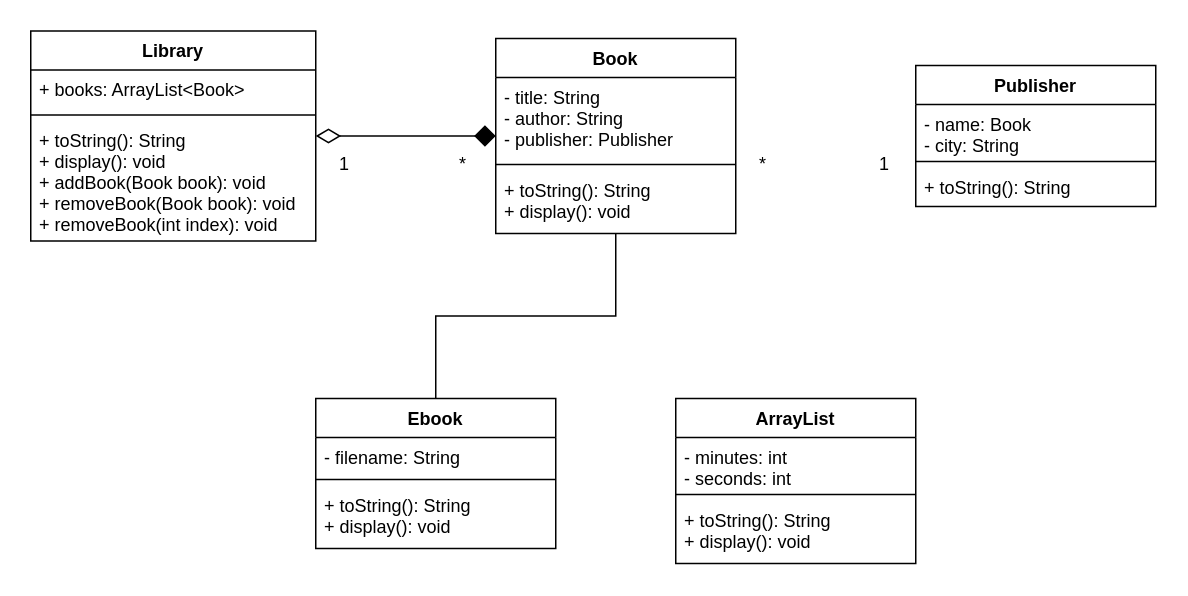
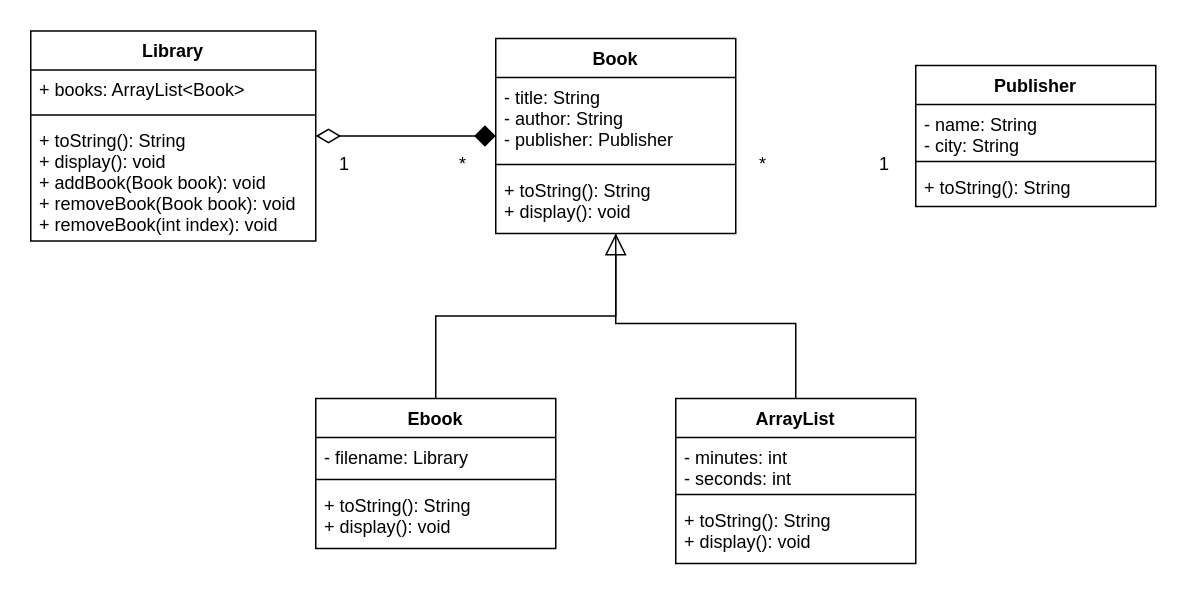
- <mxCell id="17" value="- name: Book&#10;- city: String&#10;&#10;" style="text;strokeColor=none;fillColor=none;align=left;verticalAlign=top;spacingLeft=4;spacingRight=4;overflow=hidden;rotatable=0;points=[[0,0.5],[1,0.5]];portConstraint=eastwest;" vertex="1" parent="16"><mxGeometry y="26" width="160" height="34" as="geometry" /></mxCell>
+ <mxCell id="17" value="- name: String&#10;- city: String&#10;&#10;" style="text;strokeColor=none;fillColor=none;align=left;verticalAlign=top;spacingLeft=4;spacingRight=4;overflow=hidden;rotatable=0;points=[[0,0.5],[1,0.5]];portConstraint=eastwest;" vertex="1" parent="16"><mxGeometry y="26" width="160" height="34" as="geometry" /></mxCell>
+ <mxCell id="11" style="edgeStyle=orthogonalEdgeStyle;rounded=0;orthogonalLoop=1;jettySize=auto;html=1;exitX=0.5;exitY=0;exitDx=0;exitDy=0;strokeWidth=1;endArrow=block;endFill=0;endSize=12;" edge="1" parent="1" source="12" target="2"><mxGeometry relative="1" as="geometry" /></mxCell>
- <mxCell id="8" value="- filename: String&#10;" style="text;strokeColor=none;fillColor=none;align=left;verticalAlign=top;spacingLeft=4;spacingRight=4;overflow=hidden;rotatable=0;points=[[0,0.5],[1,0.5]];portConstraint=eastwest;" vertex="1" parent="7"><mxGeometry y="26" width="160" height="24" as="geometry" /></mxCell>
+ <mxCell id="8" value="- filename: Library&#10;" style="text;strokeColor=none;fillColor=none;align=left;verticalAlign=top;spacingLeft=4;spacingRight=4;overflow=hidden;rotatable=0;points=[[0,0.5],[1,0.5]];portConstraint=eastwest;" vertex="1" parent="7"><mxGeometry y="26" width="160" height="24" as="geometry" /></mxCell>
